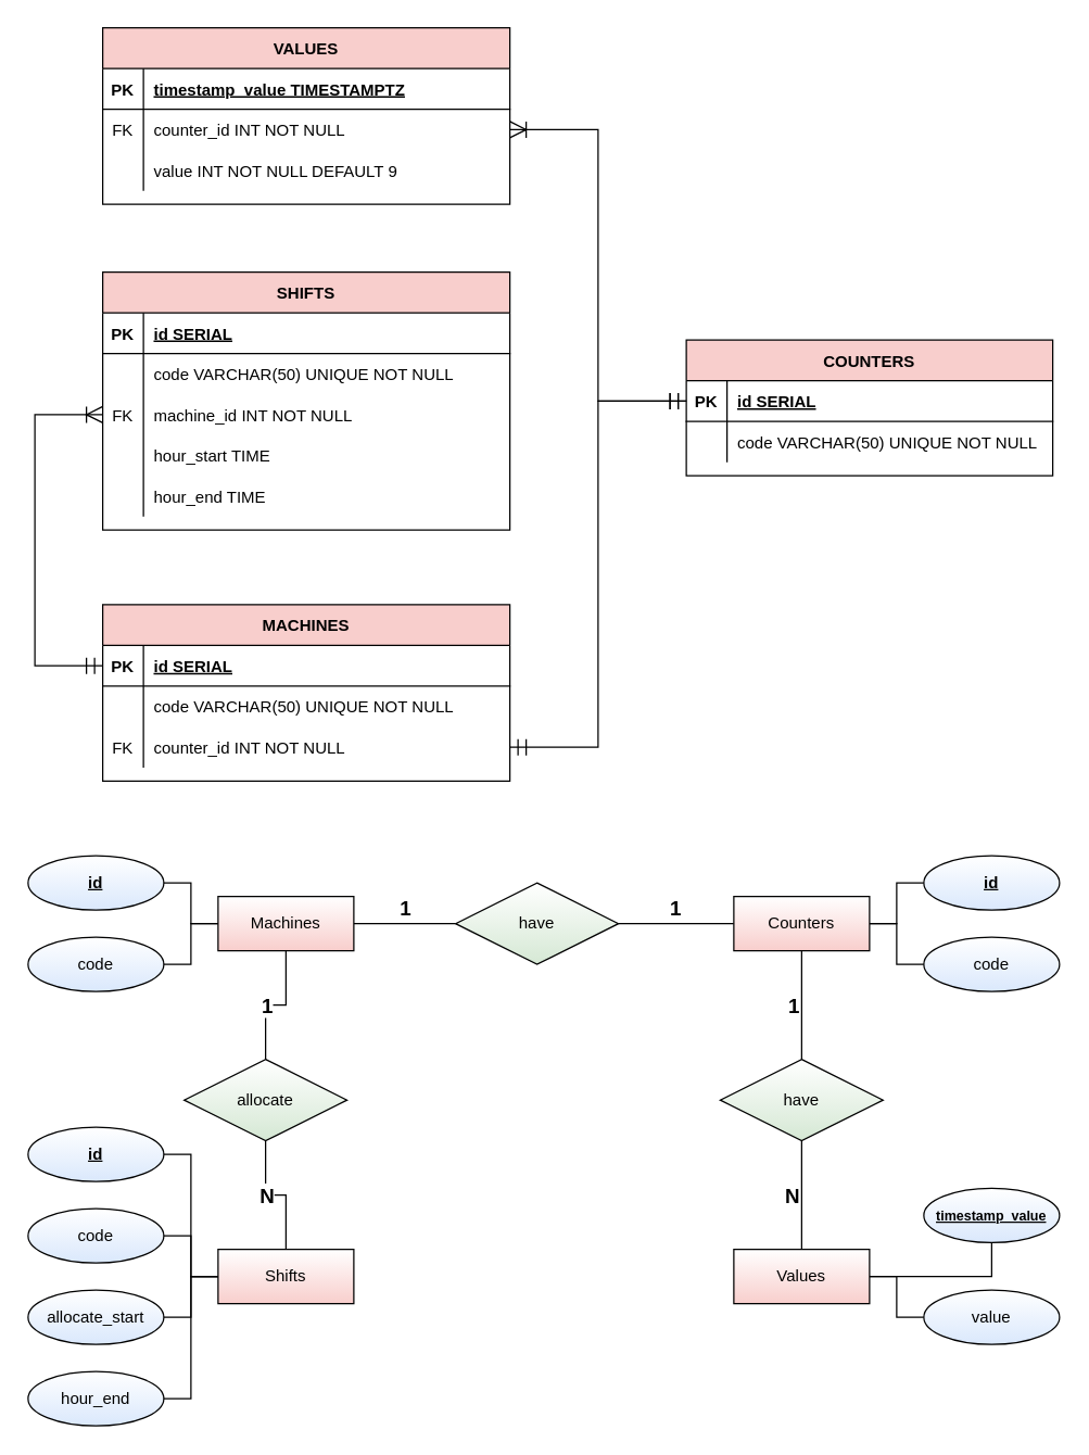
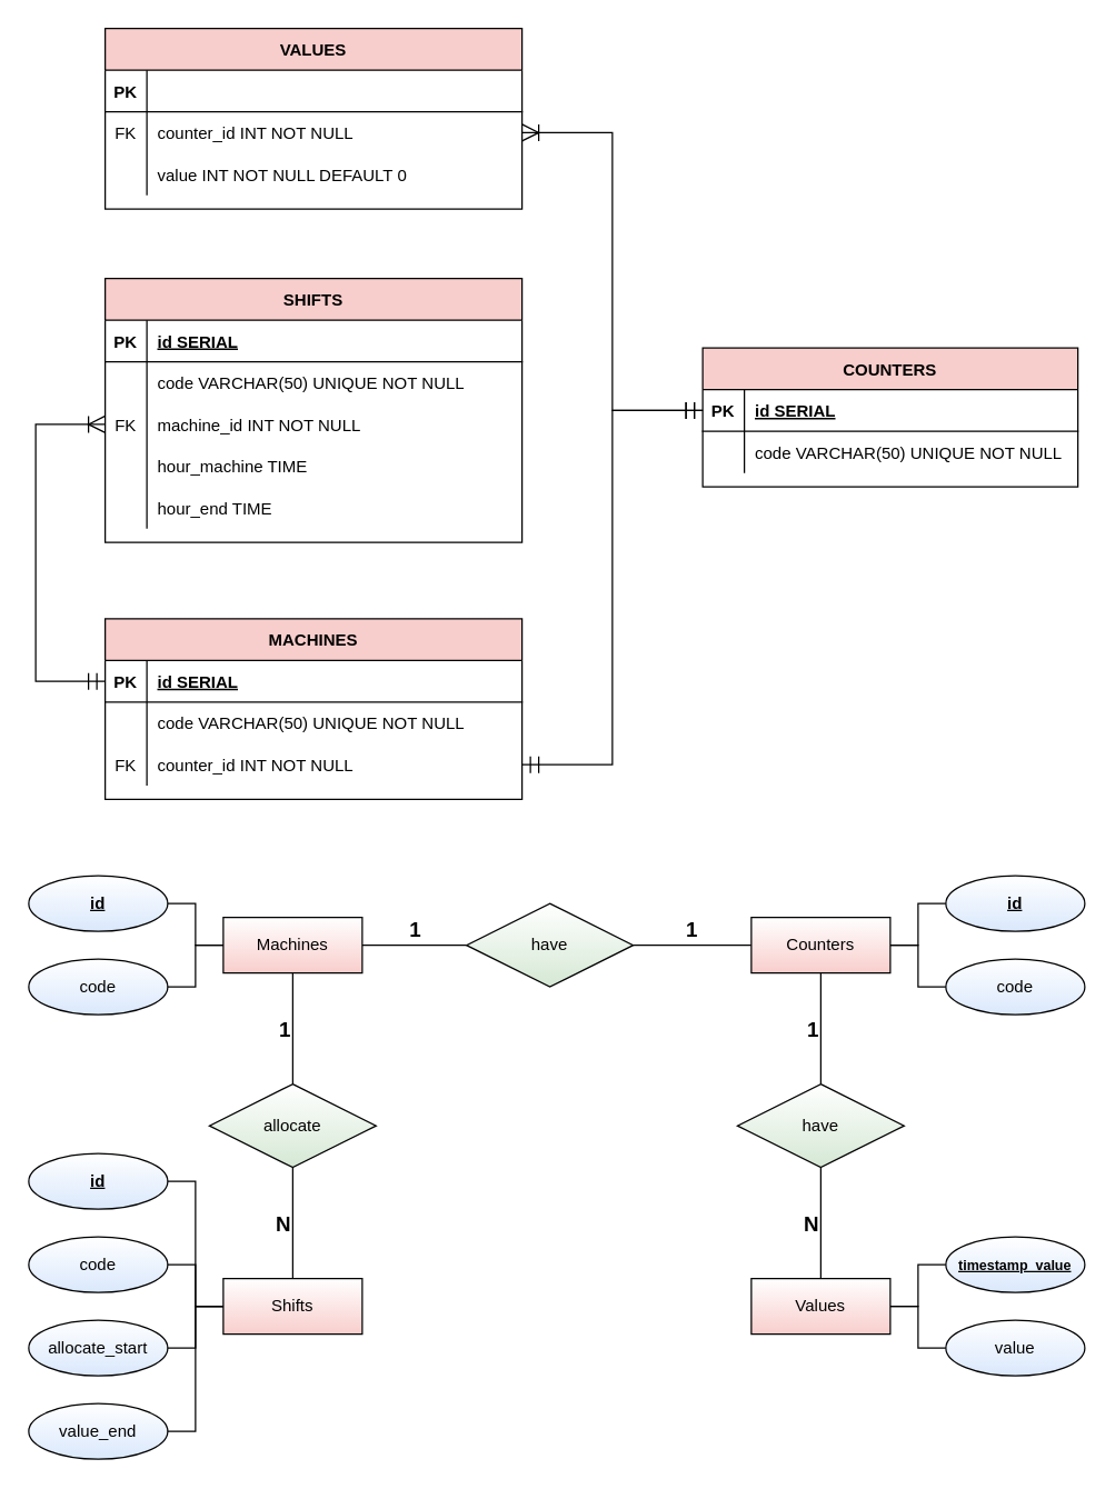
- <mxCell id="15" value="timestamp_value TIMESTAMPTZ" style="shape=partialRectangle;overflow=hidden;connectable=0;fillColor=none;top=0;left=0;bottom=0;right=0;align=left;spacingLeft=6;fontStyle=5;" parent="13" vertex="1"><mxGeometry x="30" width="270" height="30" as="geometry" /></mxCell>
- <mxCell id="21" value="value INT NOT NULL DEFAULT 9" style="shape=partialRectangle;overflow=hidden;connectable=0;fillColor=none;top=0;left=0;bottom=0;right=0;align=left;spacingLeft=6;" parent="19" vertex="1"><mxGeometry x="30" width="270" height="30" as="geometry" /></mxCell>
+ <mxCell id="21" value="value INT NOT NULL DEFAULT 0" style="shape=partialRectangle;overflow=hidden;connectable=0;fillColor=none;top=0;left=0;bottom=0;right=0;align=left;spacingLeft=6;" parent="19" vertex="1"><mxGeometry x="30" width="270" height="30" as="geometry" /></mxCell>
- <mxCell id="41" value="hour_start TIME" style="shape=partialRectangle;overflow=hidden;connectable=0;fillColor=none;top=0;left=0;bottom=0;right=0;align=left;spacingLeft=6;" parent="39" vertex="1"><mxGeometry x="30" width="270" height="30" as="geometry" /></mxCell>
+ <mxCell id="41" value="hour_machine TIME" style="shape=partialRectangle;overflow=hidden;connectable=0;fillColor=none;top=0;left=0;bottom=0;right=0;align=left;spacingLeft=6;" parent="39" vertex="1"><mxGeometry x="30" width="270" height="30" as="geometry" /></mxCell>
- <mxCell id="67" value="allocate" style="shape=rhombus;perimeter=rhombusPerimeter;whiteSpace=wrap;html=1;align=center;fillColor=#d5e8d4;gradientDirection=north;gradientColor=#ffffff;" parent="1" vertex="1"><mxGeometry x="135" y="780" width="120" height="60" as="geometry" /></mxCell>
+ <mxCell id="67" value="allocate" style="shape=rhombus;perimeter=rhombusPerimeter;whiteSpace=wrap;html=1;align=center;fillColor=#d5e8d4;gradientDirection=north;gradientColor=#ffffff;" parent="1" vertex="1"><mxGeometry x="150" y="780" width="120" height="60" as="geometry" /></mxCell>
- <mxCell id="65" value="&lt;b style=&quot;font-size: 10px;&quot;&gt;timestamp_value&lt;/b&gt;" style="ellipse;whiteSpace=wrap;html=1;align=center;fontStyle=4;fillColor=#dae8fc;gradientColor=#ffffff;gradientDirection=north;fontSize=10;" parent="1" vertex="1"><mxGeometry x="680" y="875" width="100" height="40" as="geometry" /></mxCell>
+ <mxCell id="65" value="&lt;b style=&quot;font-size: 10px;&quot;&gt;timestamp_value&lt;/b&gt;" style="ellipse;whiteSpace=wrap;html=1;align=center;fontStyle=4;fillColor=#dae8fc;gradientColor=#ffffff;gradientDirection=north;fontSize=10;" parent="1" vertex="1"><mxGeometry x="680" y="890" width="100" height="40" as="geometry" /></mxCell>
- <mxCell id="76" value="hour_end" style="ellipse;whiteSpace=wrap;html=1;align=center;fillColor=#dae8fc;gradientColor=#ffffff;gradientDirection=north;" parent="1" vertex="1"><mxGeometry x="20" y="1010" width="100" height="40" as="geometry" /></mxCell>
+ <mxCell id="76" value="value_end" style="ellipse;whiteSpace=wrap;html=1;align=center;fillColor=#dae8fc;gradientColor=#ffffff;gradientDirection=north;" parent="1" vertex="1"><mxGeometry x="20" y="1010" width="100" height="40" as="geometry" /></mxCell>
